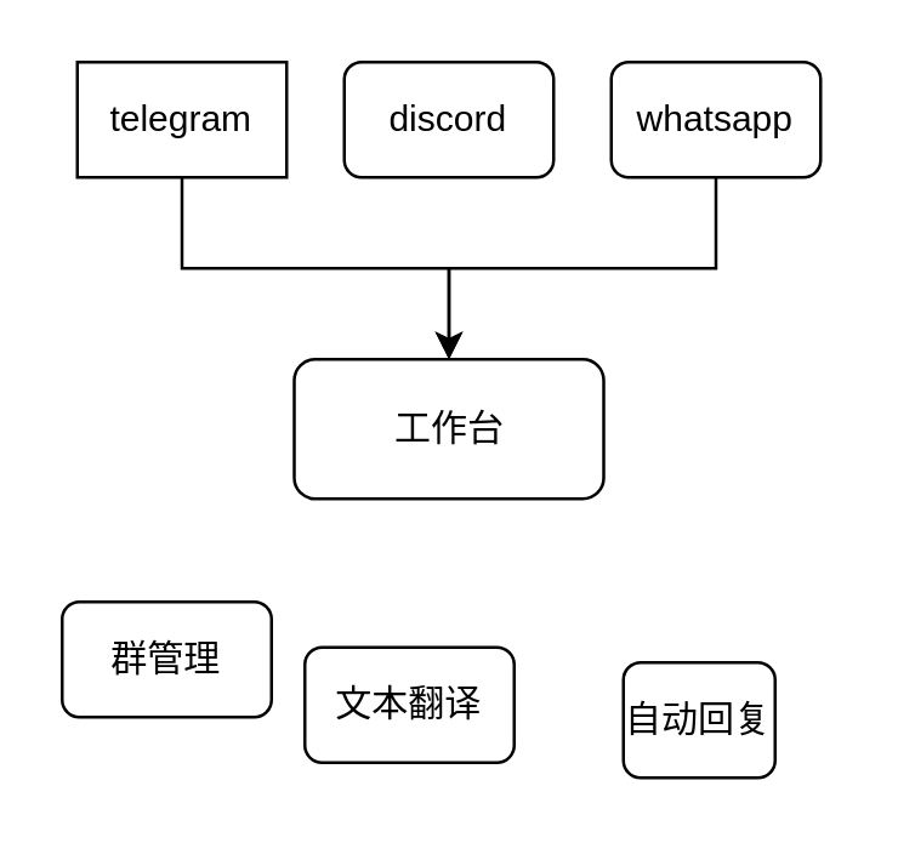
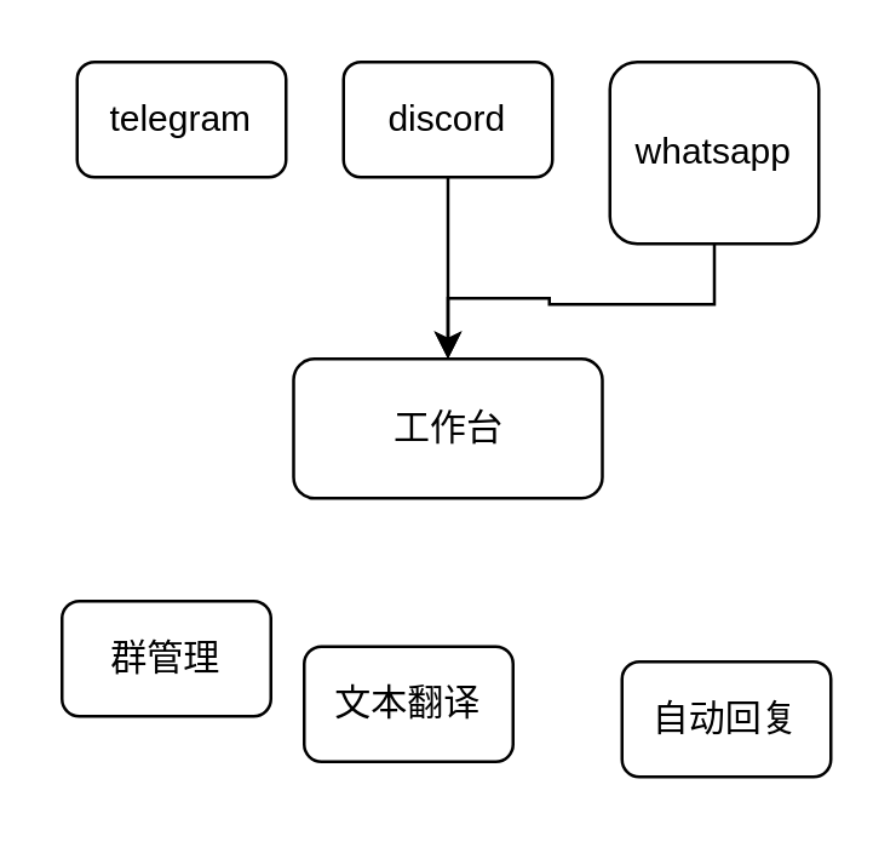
- <mxCell id="4" value="telegram" style="whiteSpace=wrap;html=1;rounded=0;" vertex="1" parent="1"><mxGeometry x="25" y="20" width="69" height="38" as="geometry" /></mxCell>
+ <mxCell id="4" value="telegram" style="rounded=1;whiteSpace=wrap;html=1;" vertex="1" parent="1"><mxGeometry x="25" y="20" width="69" height="38" as="geometry" /></mxCell>
- <mxCell id="8" value="whatsapp" style="rounded=1;whiteSpace=wrap;html=1;" vertex="1" parent="1"><mxGeometry x="201" y="20" width="69" height="38" as="geometry" /></mxCell>
+ <mxCell id="8" value="whatsapp" style="rounded=1;whiteSpace=wrap;html=1;" vertex="1" parent="1"><mxGeometry x="201" y="20" width="69" height="60" as="geometry" /></mxCell>
+ <mxCell id="5" style="edgeStyle=orthogonalEdgeStyle;rounded=0;orthogonalLoop=1;jettySize=auto;html=1;entryX=0.5;entryY=0;entryDx=0;entryDy=0;" edge="1" parent="1" source="6" target="2"><mxGeometry relative="1" as="geometry" /></mxCell>
- <mxCell id="3" style="edgeStyle=orthogonalEdgeStyle;rounded=0;orthogonalLoop=1;jettySize=auto;html=1;exitX=0.5;exitY=1;exitDx=0;exitDy=0;" edge="1" parent="1" source="4" target="2"><mxGeometry relative="1" as="geometry" /></mxCell>
- <mxCell id="11" value="自动回复" style="rounded=1;whiteSpace=wrap;html=1;" vertex="1" parent="1"><mxGeometry x="205" y="218" width="50" height="38" as="geometry" /></mxCell>
+ <mxCell id="11" value="自动回复" style="rounded=1;whiteSpace=wrap;html=1;" vertex="1" parent="1"><mxGeometry x="205" y="218" width="69" height="38" as="geometry" /></mxCell>
